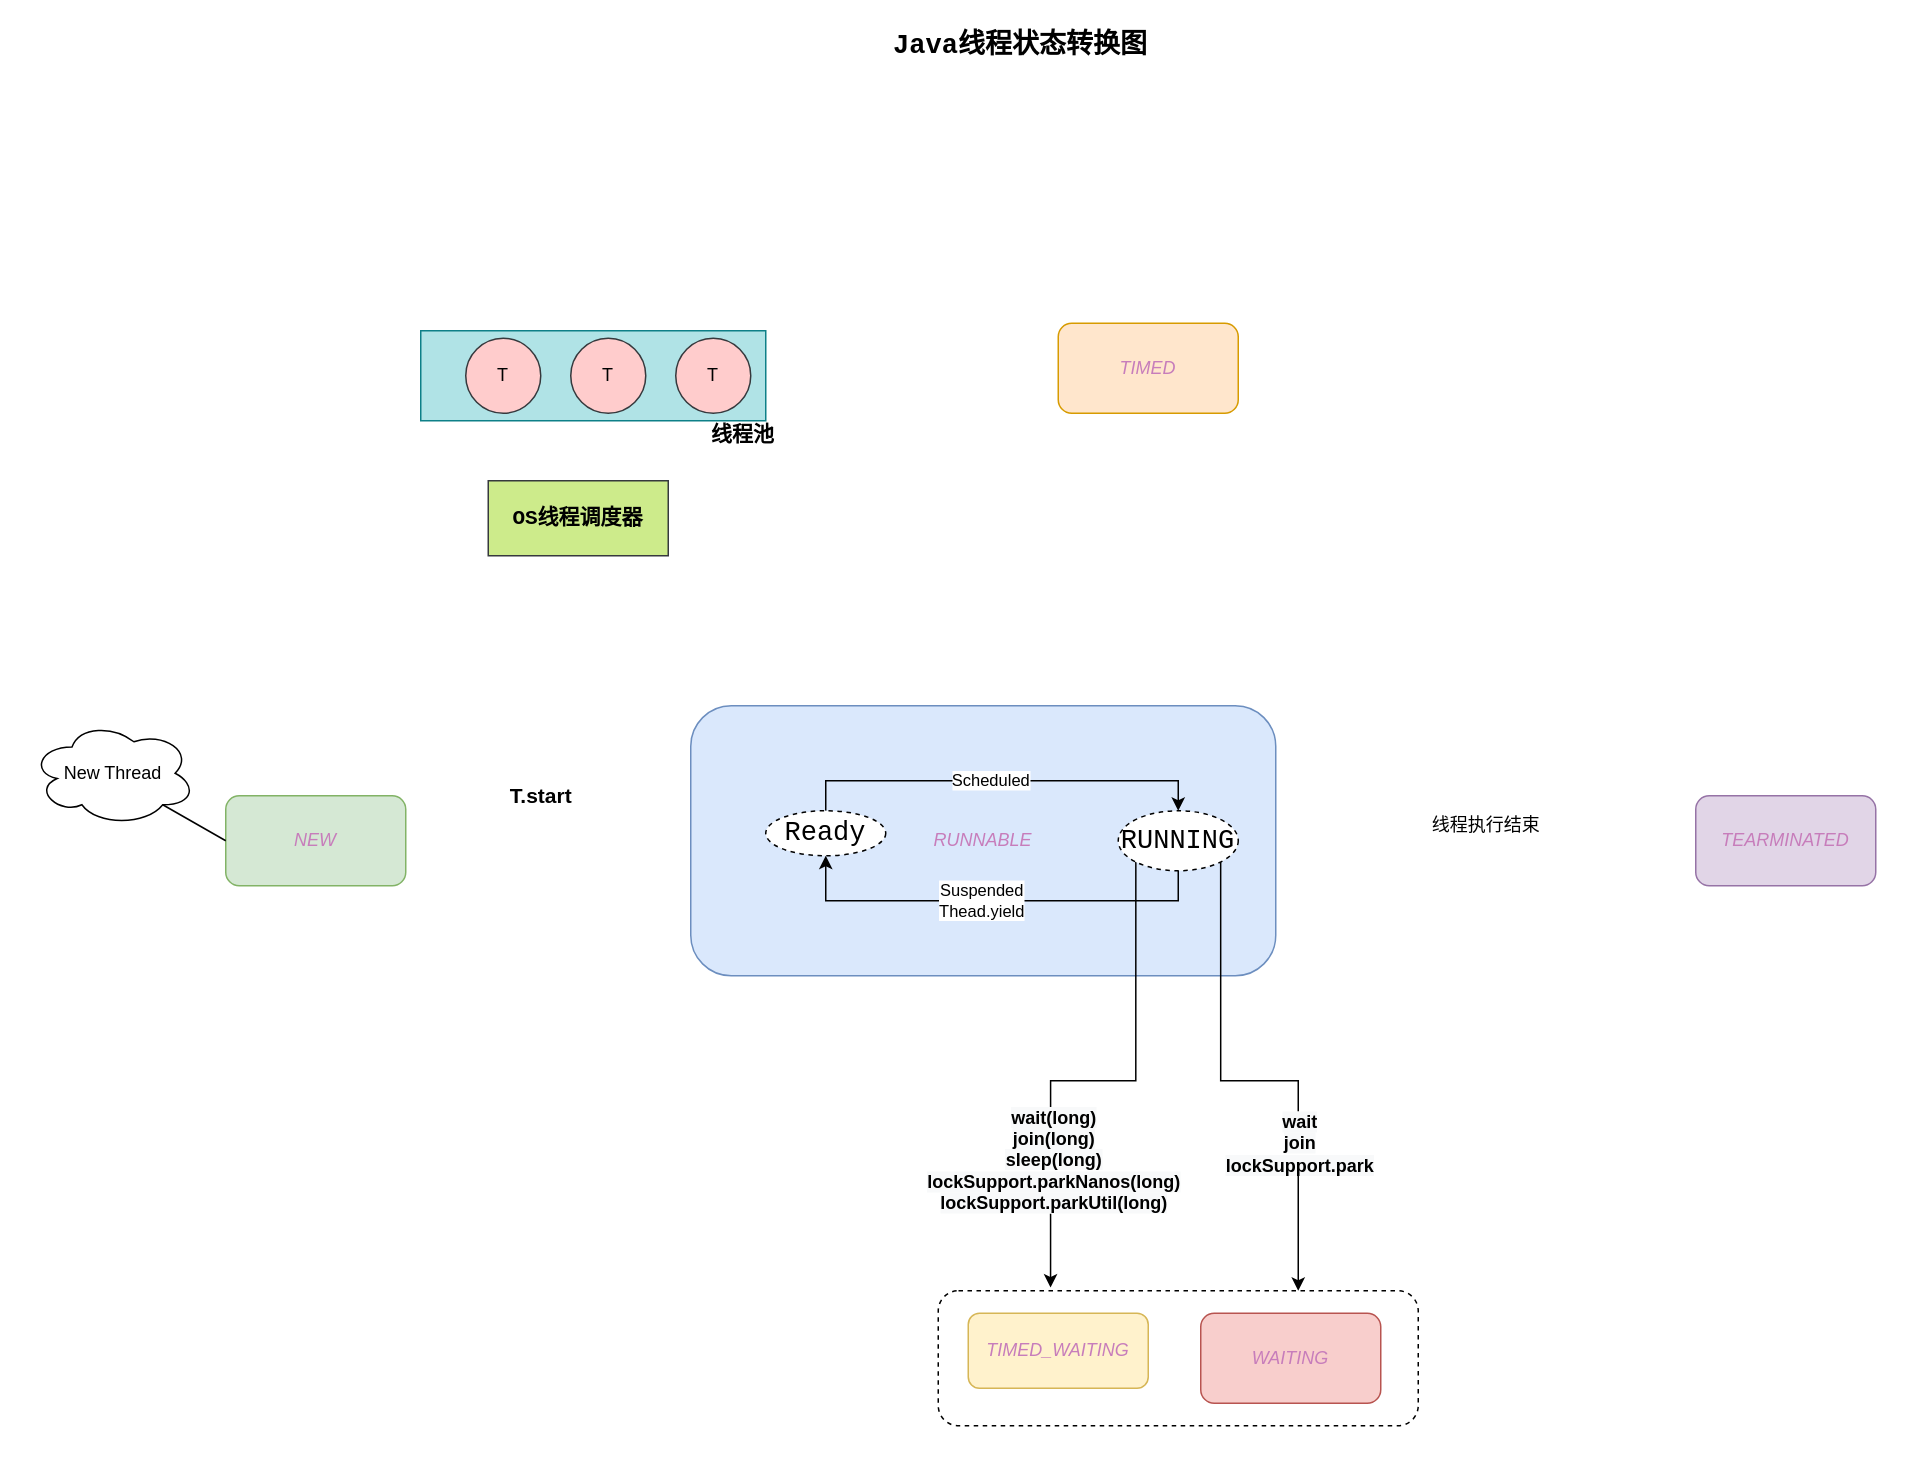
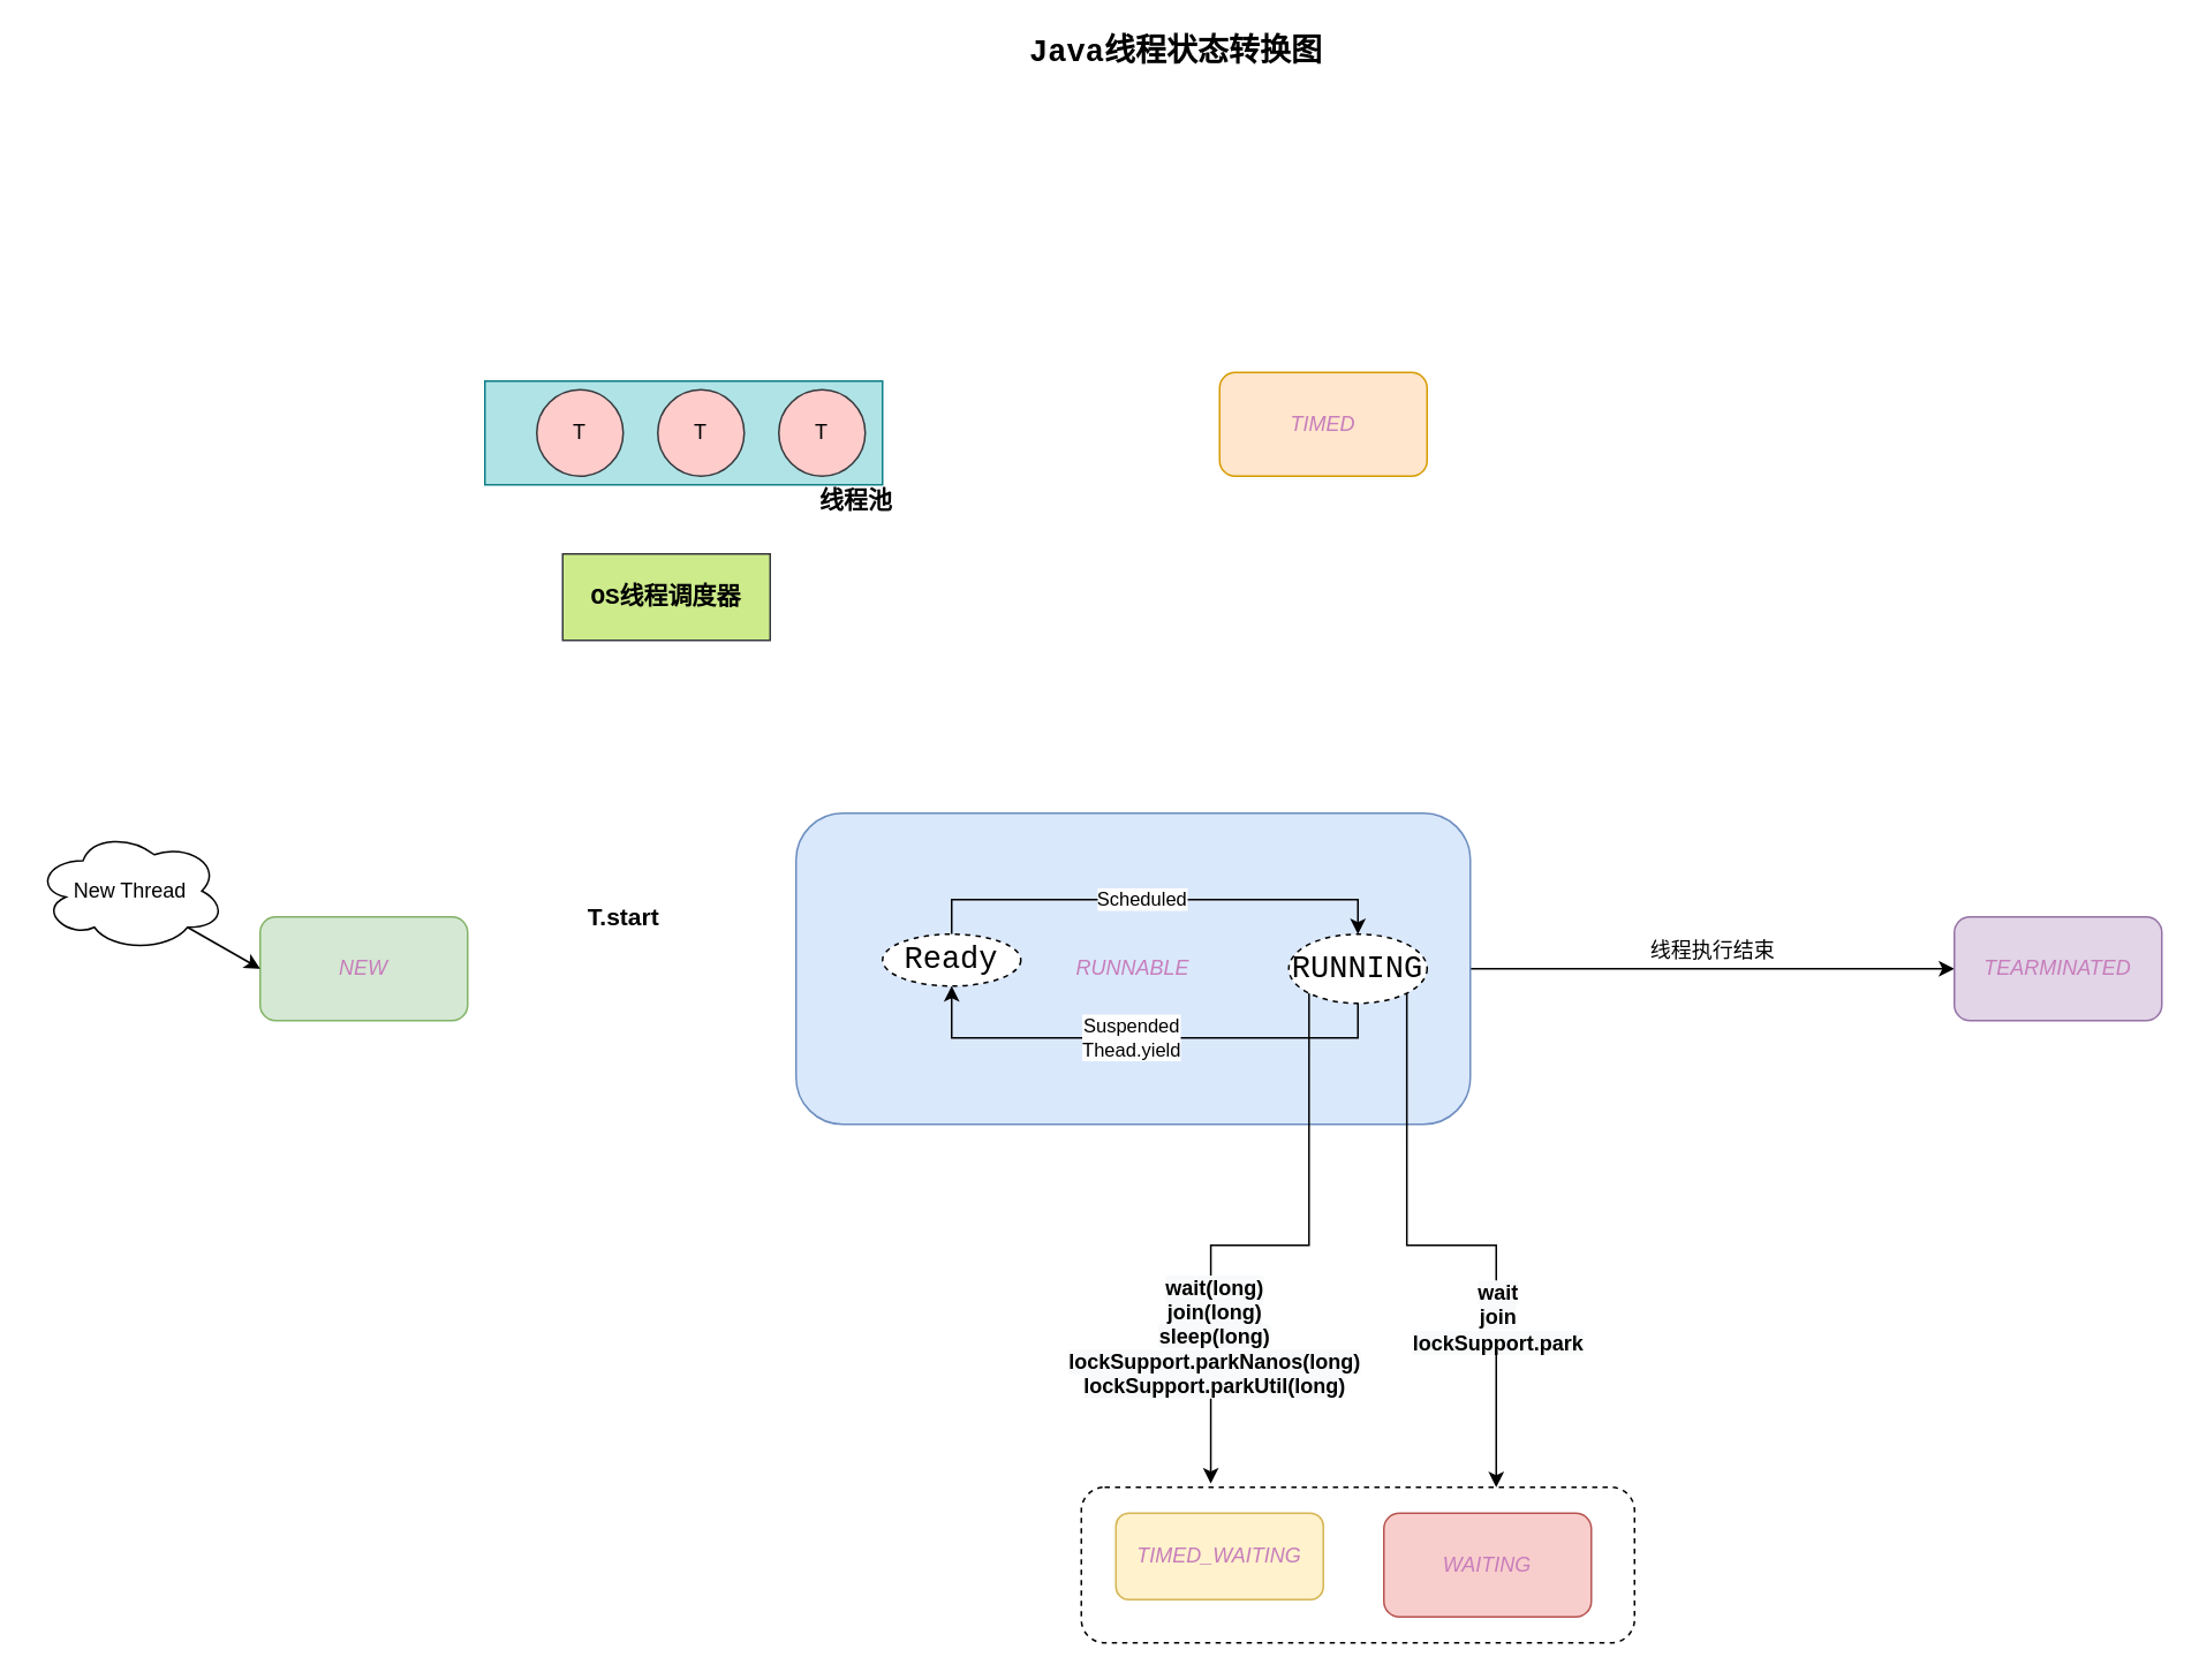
- <mxCell id="10" value="" style="endArrow=none;html=1;exitX=0.8;exitY=0.8;exitDx=0;exitDy=0;exitPerimeter=0;entryX=0;entryY=0.5;entryDx=0;entryDy=0;" parent="1" source="9" target="3" edge="1"><mxGeometry width="50" height="50" relative="1" as="geometry"><mxPoint x="120" y="580" as="sourcePoint" /><mxPoint x="170" y="530" as="targetPoint" /></mxGeometry></mxCell>
+ <mxCell id="10" value="" style="endArrow=classic;html=1;exitX=0.8;exitY=0.8;exitDx=0;exitDy=0;exitPerimeter=0;entryX=0;entryY=0.5;entryDx=0;entryDy=0;" parent="1" source="9" target="3" edge="1"><mxGeometry width="50" height="50" relative="1" as="geometry"><mxPoint x="120" y="580" as="sourcePoint" /><mxPoint x="170" y="530" as="targetPoint" /></mxGeometry></mxCell>
+ <mxCell id="4" style="edgeStyle=orthogonalEdgeStyle;rounded=0;orthogonalLoop=1;jettySize=auto;html=1;exitX=1;exitY=0.5;exitDx=0;exitDy=0;entryX=0;entryY=0.5;entryDx=0;entryDy=0;" edge="1" parent="1" source="5" target="8"><mxGeometry relative="1" as="geometry" /></mxCell>
